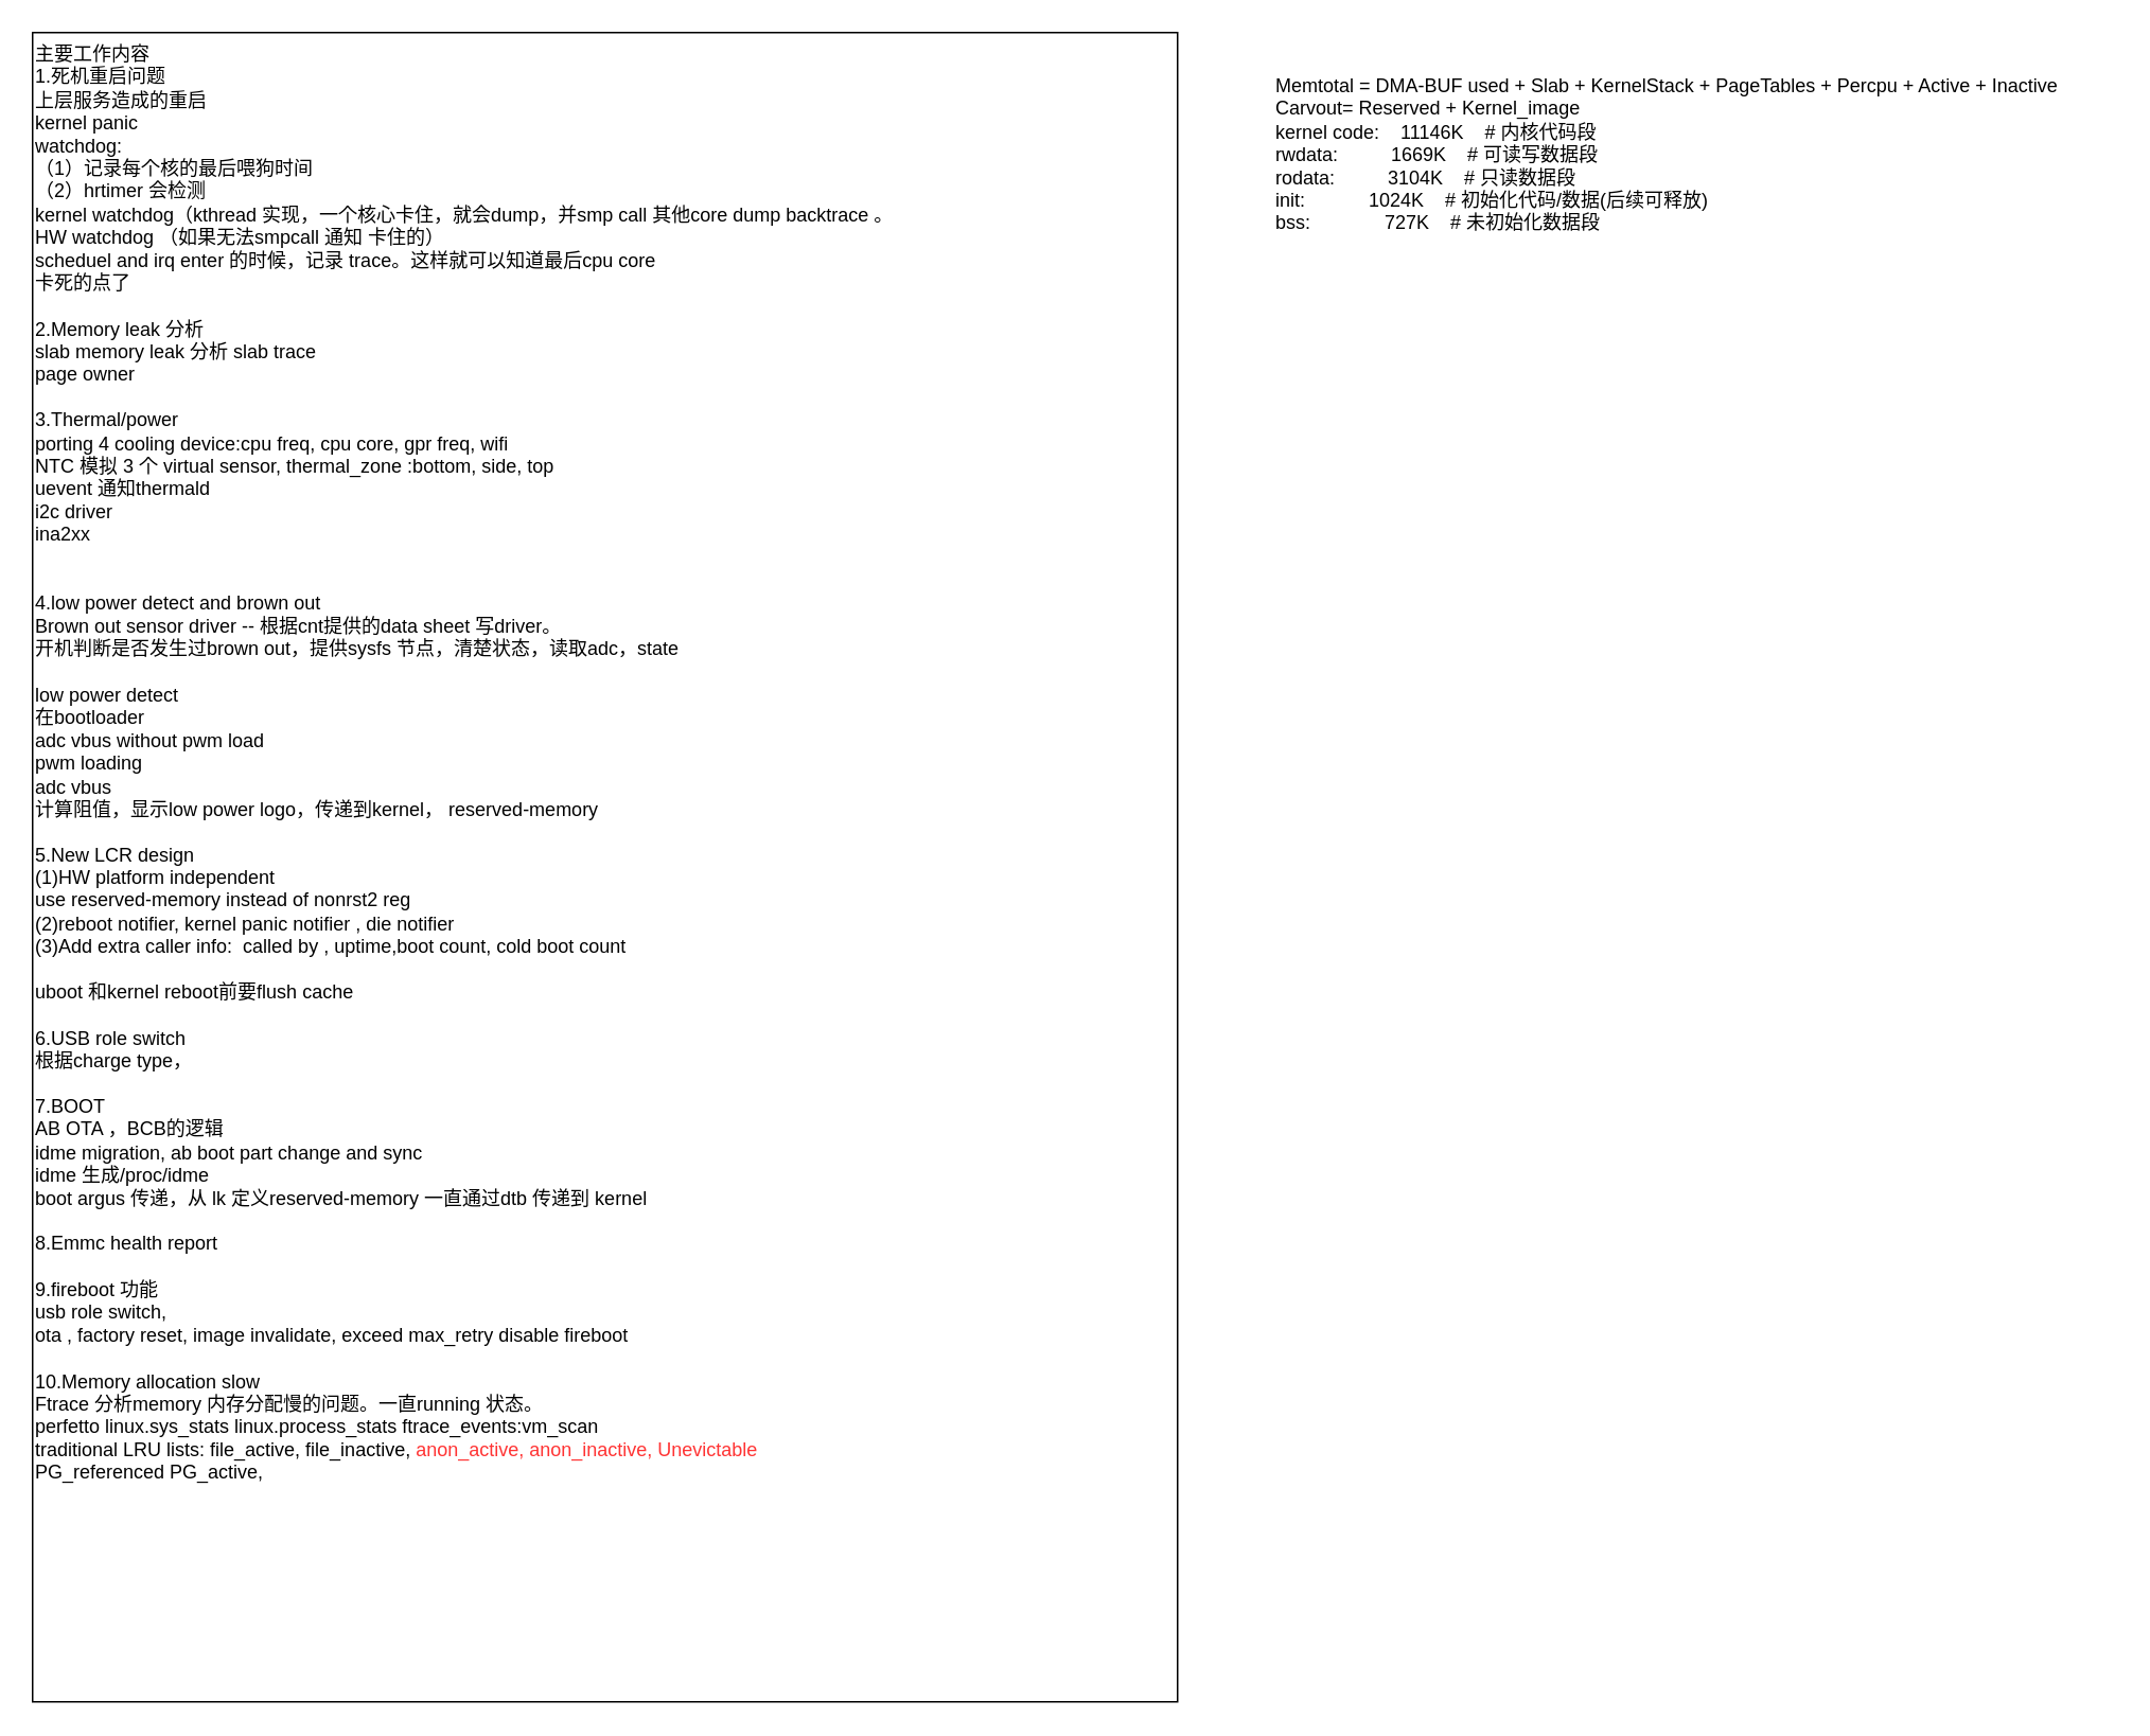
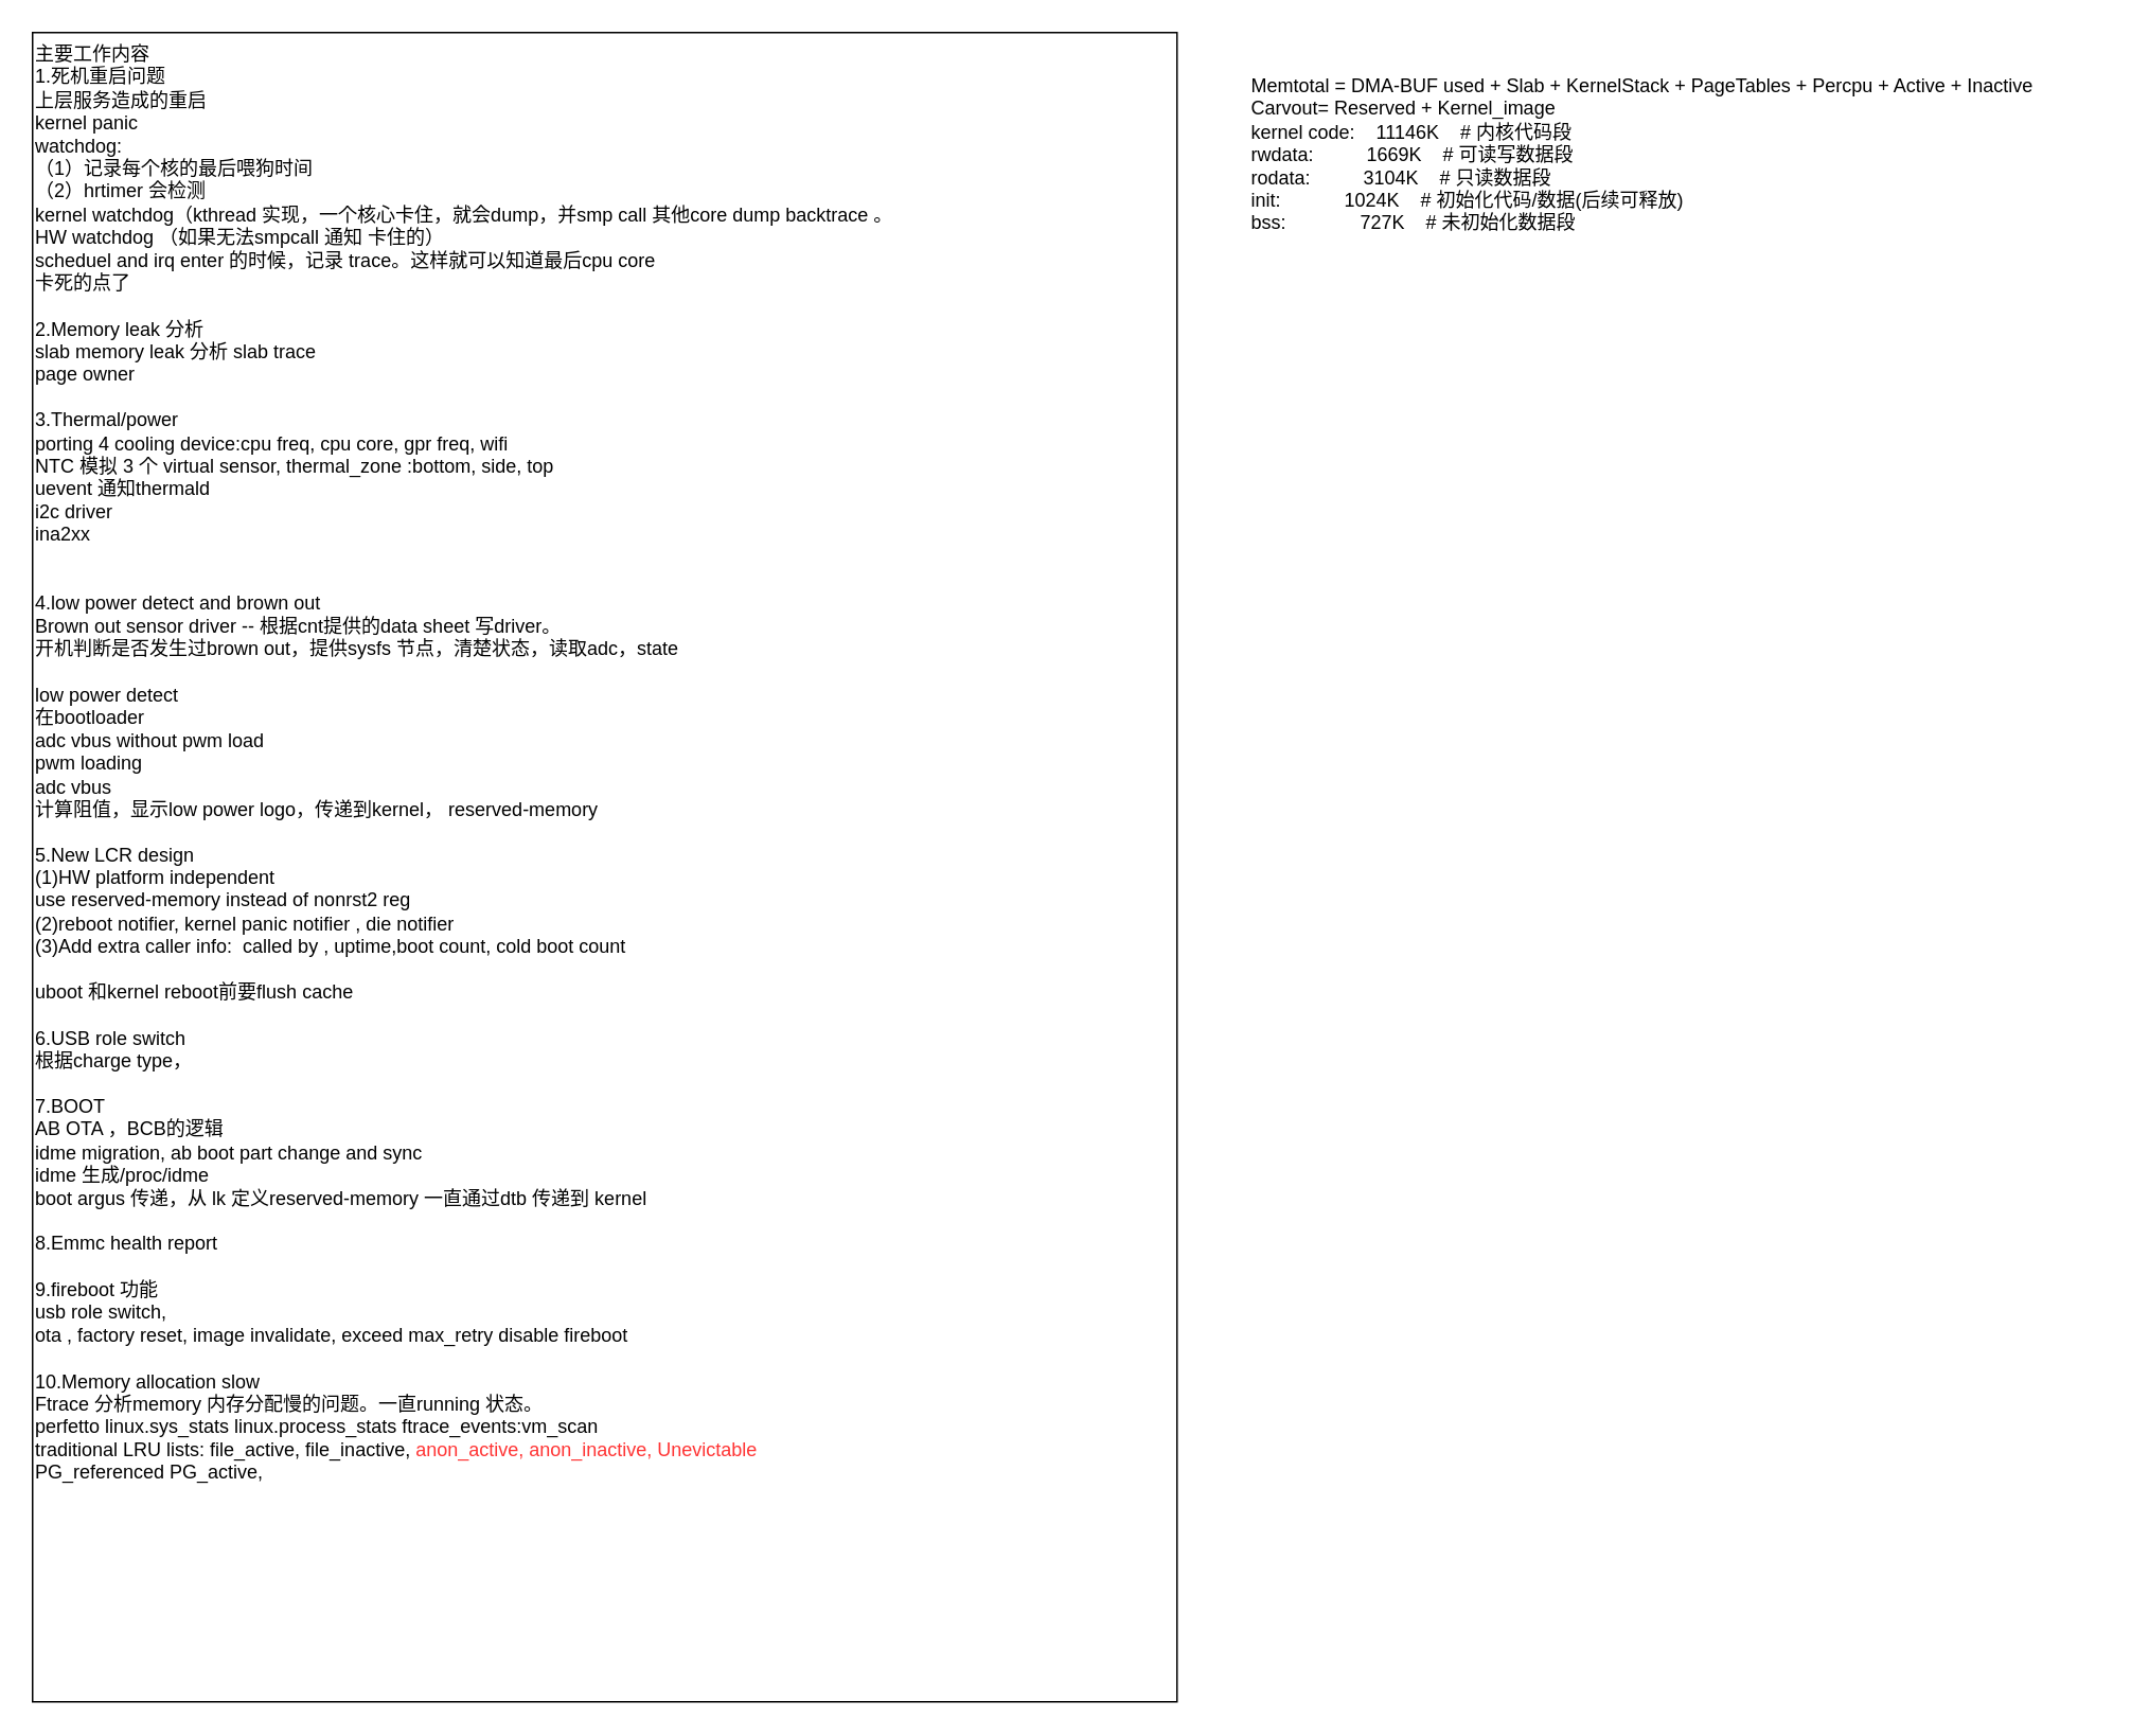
- <mxCell id="3" value="Memtotal = DMA-BUF used + Slab + KernelStack + PageTables + Percpu + Active + Inactive&#10;Carvout= Reserved + Kernel_image&#10;kernel code:    11146K    # 内核代码段&#10;rwdata:          1669K    # 可读写数据段&#10;rodata:          3104K    # 只读数据段&#10;init:            1024K    # 初始化代码/数据(后续可释放)&#10;bss:              727K    # 未初始化数据段" style="text;whiteSpace=wrap;" vertex="1" parent="1"><mxGeometry x="800" y="40" width="530" height="120" as="geometry" /></mxCell>
+ <mxCell id="3" value="Memtotal = DMA-BUF used + Slab + KernelStack + PageTables + Percpu + Active + Inactive&#10;Carvout= Reserved + Kernel_image&#10;kernel code:    11146K    # 内核代码段&#10;rwdata:          1669K    # 可读写数据段&#10;rodata:          3104K    # 只读数据段&#10;init:            1024K    # 初始化代码/数据(后续可释放)&#10;bss:              727K    # 未初始化数据段" style="text;whiteSpace=wrap;" vertex="1" parent="1"><mxGeometry x="785" y="40" width="530" height="120" as="geometry" /></mxCell>
